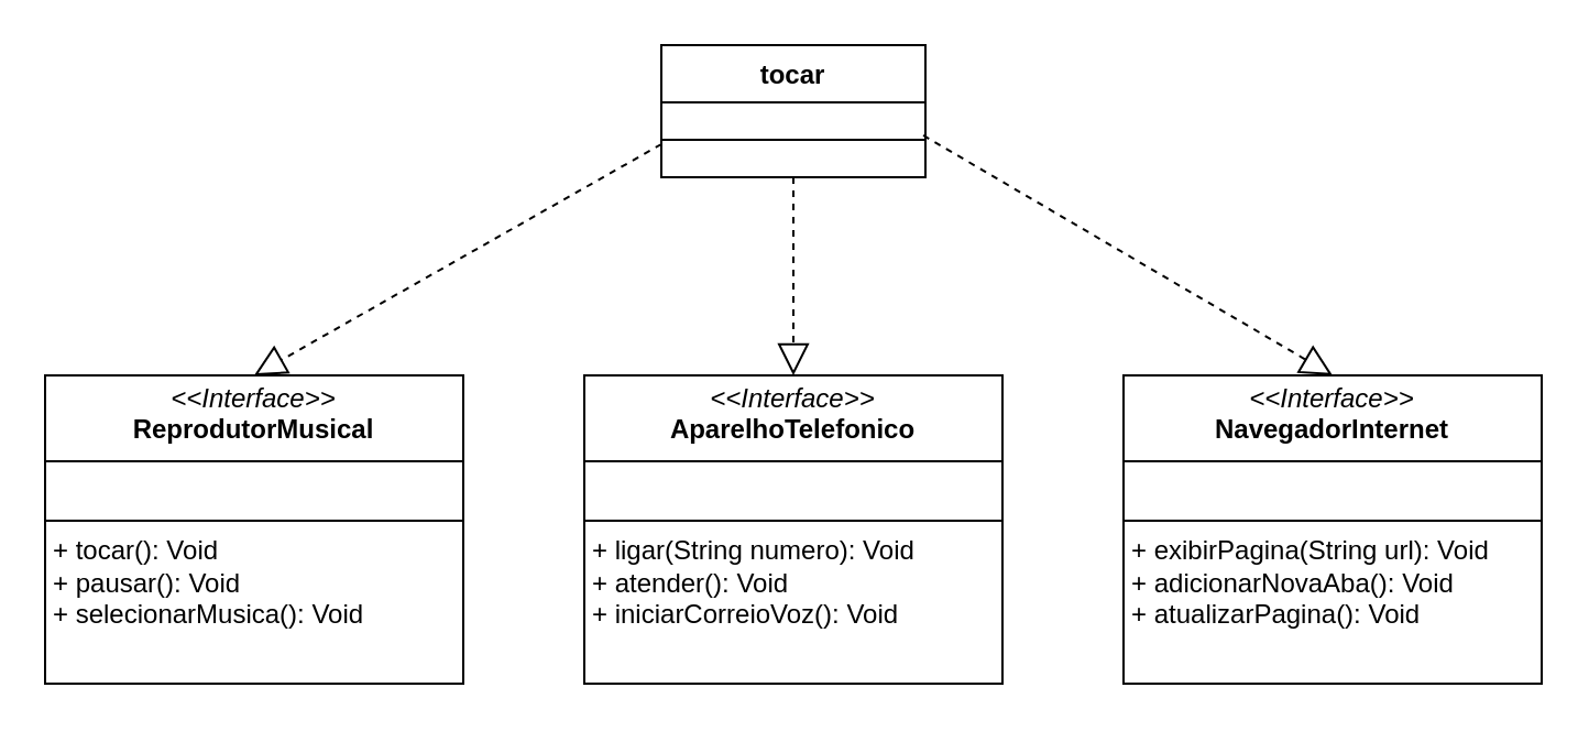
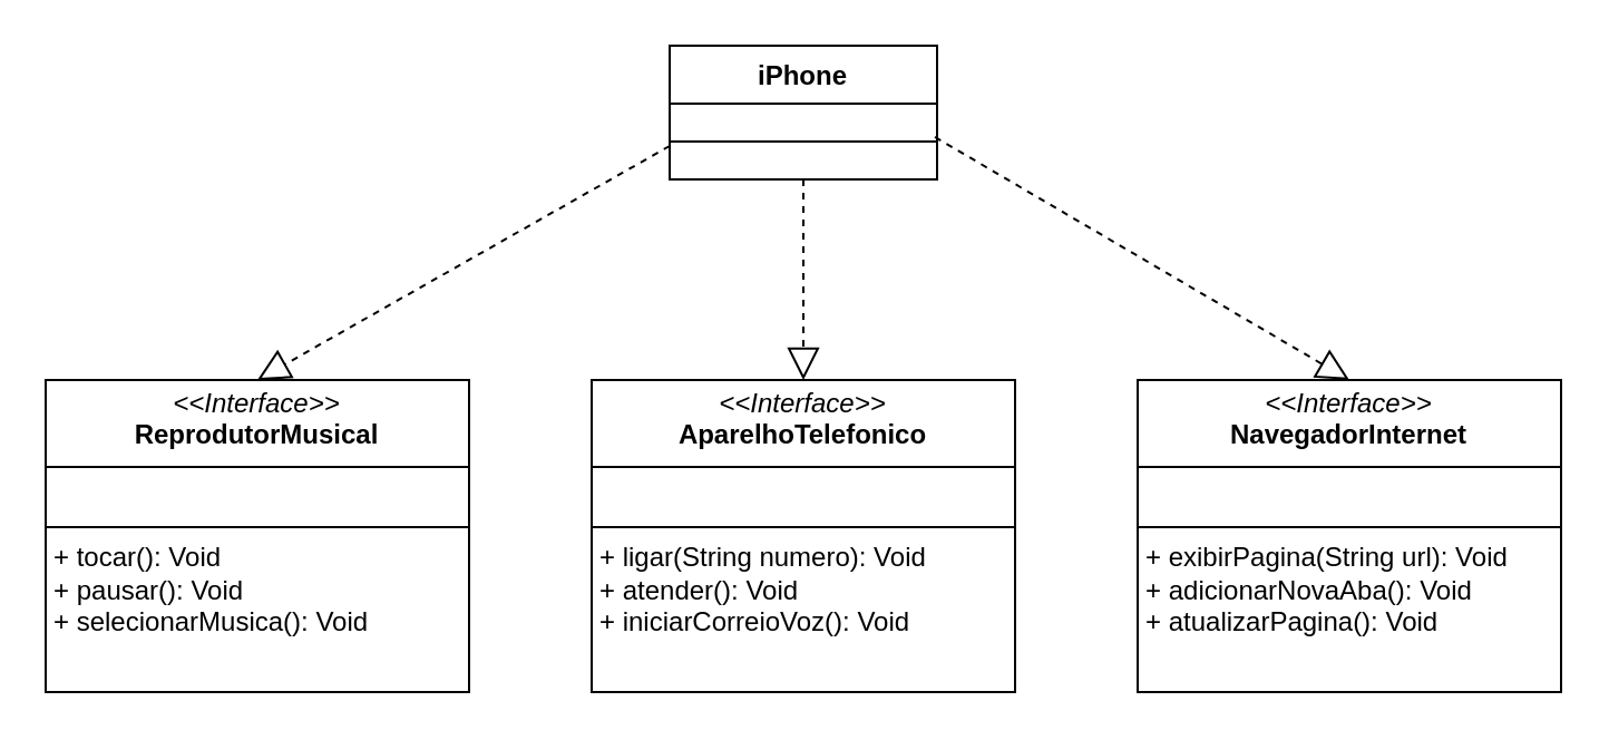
- <mxCell id="2" value="tocar" style="swimlane;fontStyle=1;align=center;verticalAlign=top;childLayout=stackLayout;horizontal=1;startSize=26;horizontalStack=0;resizeParent=1;resizeParentMax=0;resizeLast=0;collapsible=1;marginBottom=0;whiteSpace=wrap;html=1;" vertex="1" parent="1"><mxGeometry x="300" y="20" width="120" height="60" as="geometry"><mxRectangle x="340" y="210" width="80" height="30" as="alternateBounds" /></mxGeometry></mxCell>
+ <mxCell id="2" value="iPhone" style="swimlane;fontStyle=1;align=center;verticalAlign=top;childLayout=stackLayout;horizontal=1;startSize=26;horizontalStack=0;resizeParent=1;resizeParentMax=0;resizeLast=0;collapsible=1;marginBottom=0;whiteSpace=wrap;html=1;" vertex="1" parent="1"><mxGeometry x="300" y="20" width="120" height="60" as="geometry"><mxRectangle x="340" y="210" width="80" height="30" as="alternateBounds" /></mxGeometry></mxCell>
